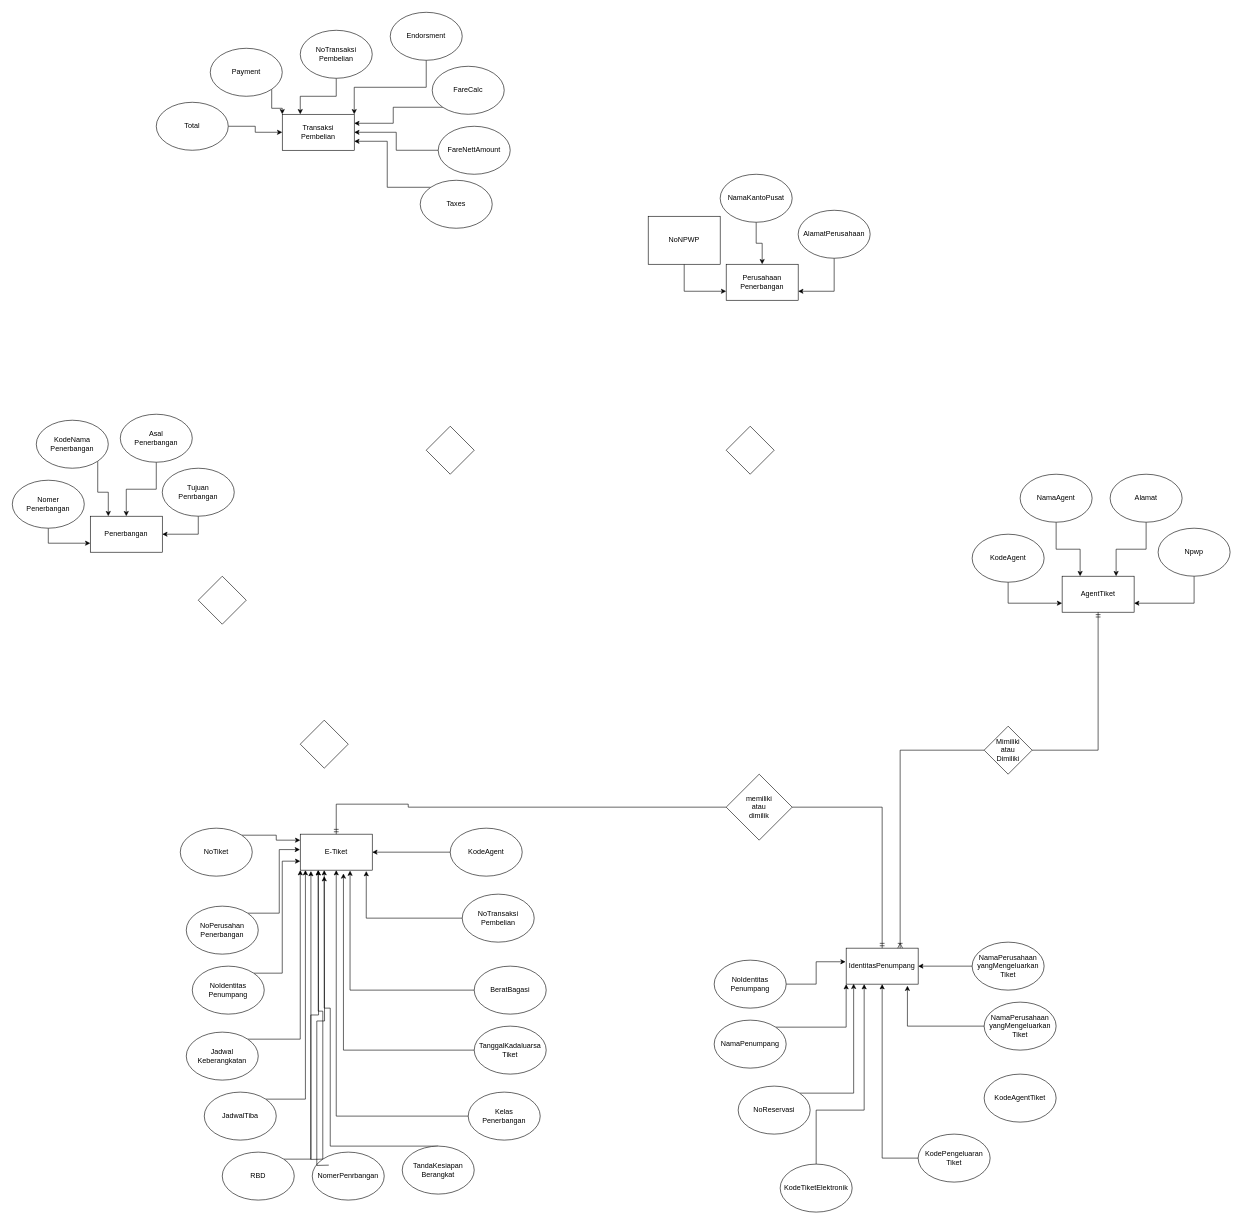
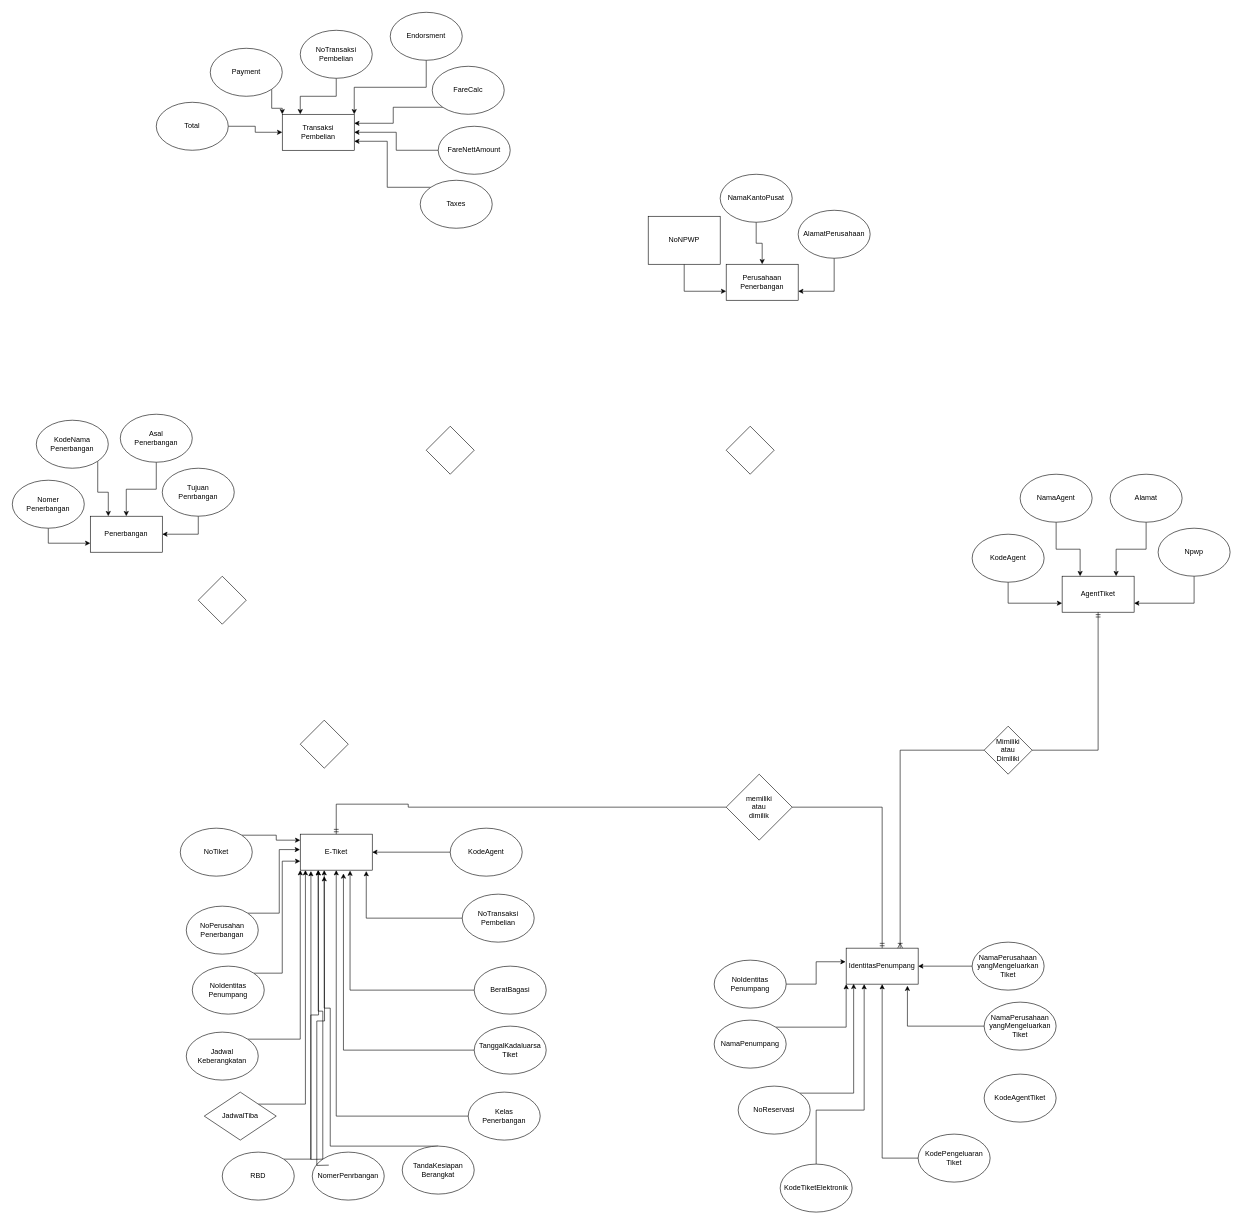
- <mxCell id="67" value="JadwalTiba" style="ellipse;whiteSpace=wrap;html=1;" vertex="1" parent="1"><mxGeometry x="340" y="1820" width="120" height="80" as="geometry" /></mxCell>
+ <mxCell id="67" value="JadwalTiba" style="rhombus;whiteSpace=wrap;html=1;" vertex="1" parent="1"><mxGeometry x="340" y="1820" width="120" height="80" as="geometry" /></mxCell>
